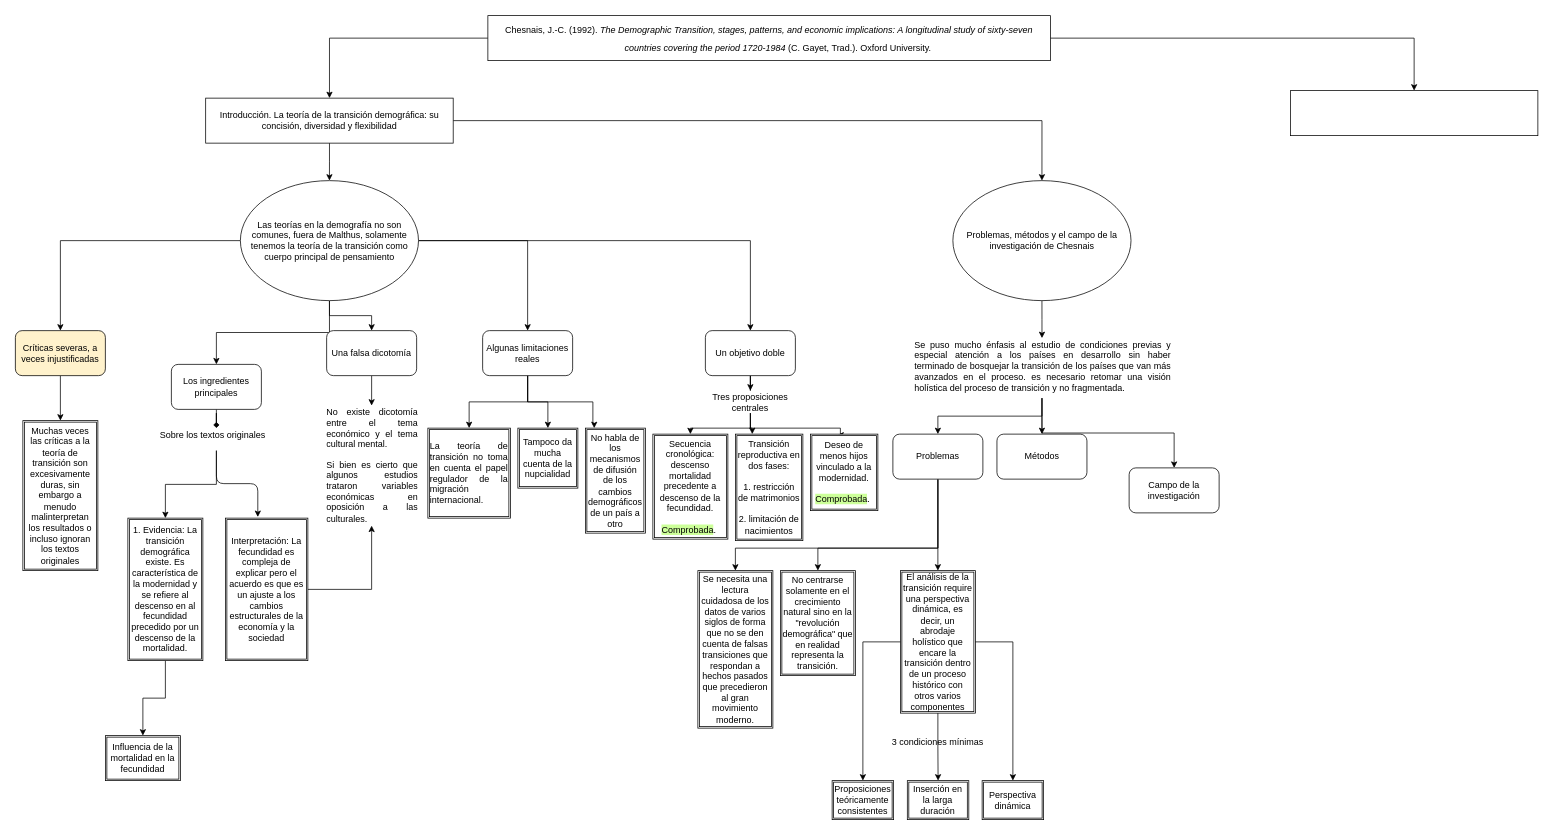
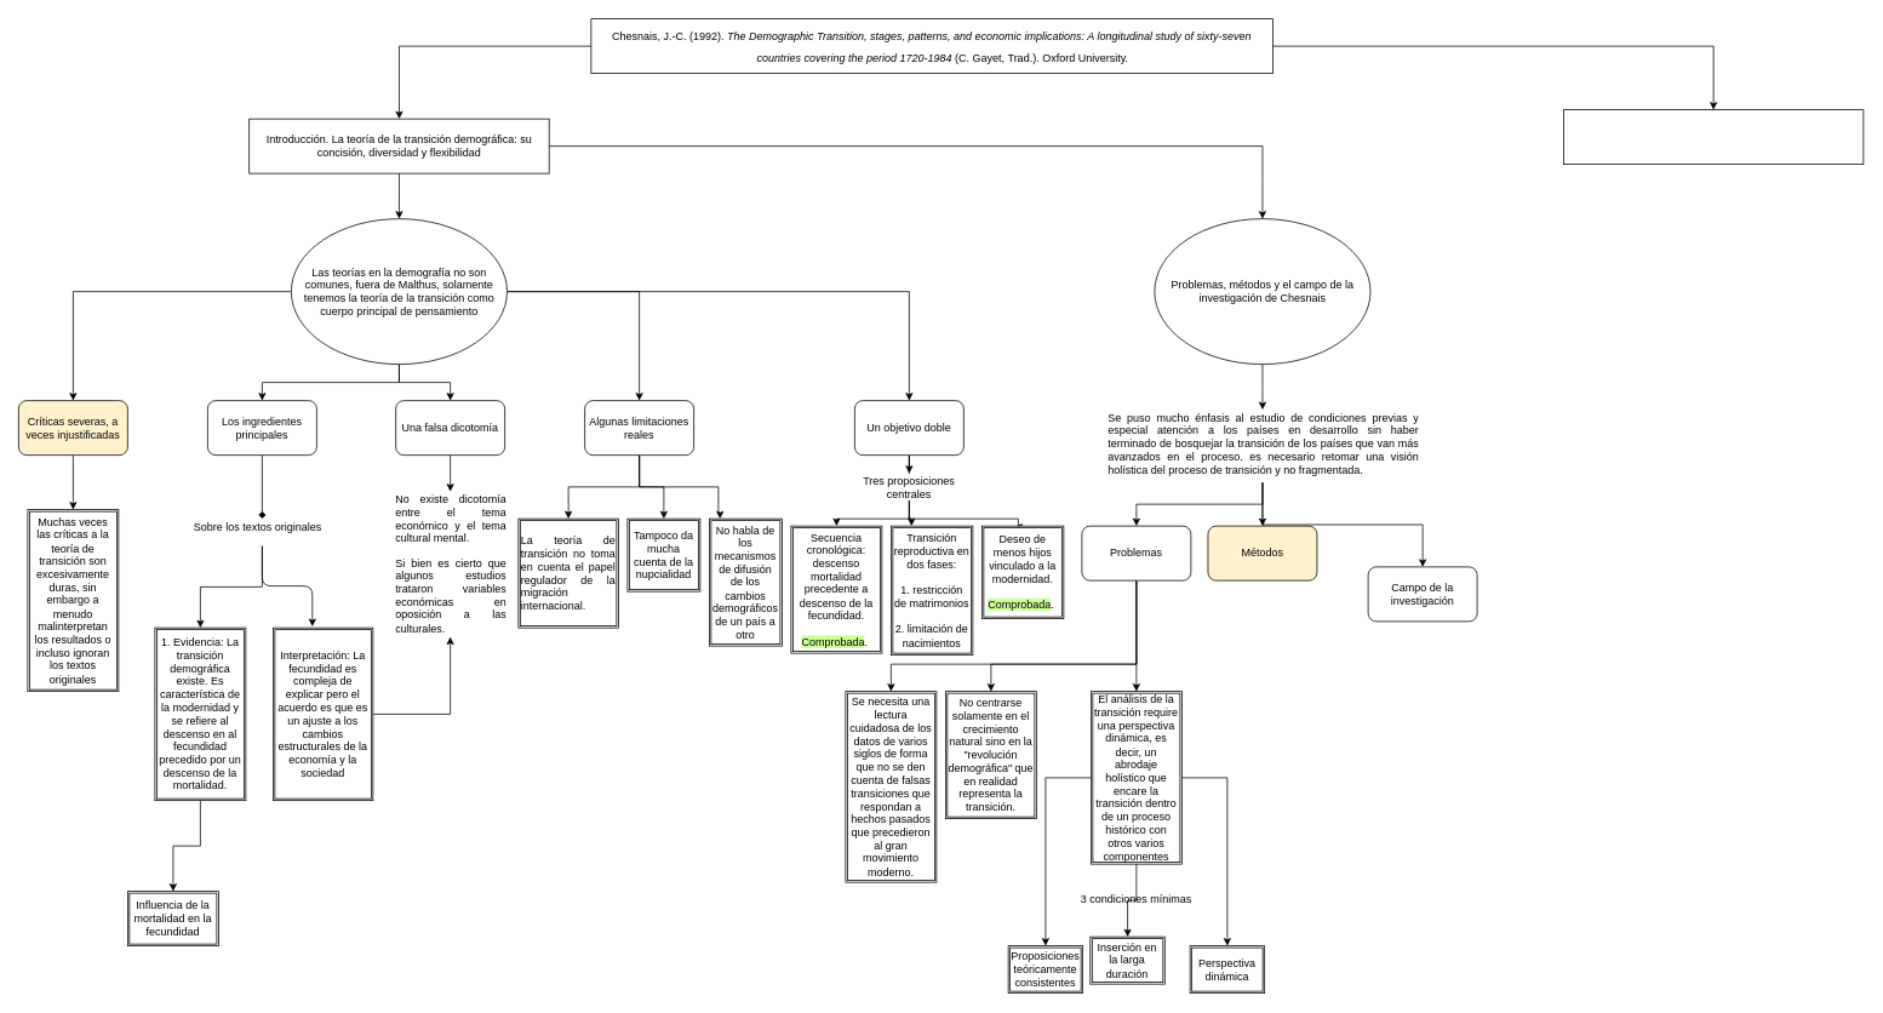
- <mxCell id="18" value="Los ingredientes principales" style="rounded=1;whiteSpace=wrap;html=1;" parent="1" vertex="1"><mxGeometry x="228" y="485" width="120" height="60" as="geometry" /></mxCell>
+ <mxCell id="18" value="Los ingredientes principales" style="rounded=1;whiteSpace=wrap;html=1;" parent="1" vertex="1"><mxGeometry x="228" y="440" width="120" height="60" as="geometry" /></mxCell>
- <mxCell id="55" value="Métodos" style="rounded=1;whiteSpace=wrap;html=1;" vertex="1" parent="1"><mxGeometry x="1328.75" y="578" width="120" height="60" as="geometry" /></mxCell>
+ <mxCell id="55" value="Métodos" style="rounded=1;whiteSpace=wrap;html=1;fillColor=#fff2cc;" vertex="1" parent="1"><mxGeometry x="1328.75" y="578" width="120" height="60" as="geometry" /></mxCell>
- <mxCell id="64" value="Inserción en la larga duración" style="shape=ext;double=1;whiteSpace=wrap;html=1;align=center;" vertex="1" parent="59"><mxGeometry x="100.25" y="280" width="82" height="52" as="geometry" /></mxCell>
+ <mxCell id="64" value="Inserción en la larga duración" style="shape=ext;double=1;whiteSpace=wrap;html=1;align=center;" vertex="1" parent="59"><mxGeometry x="90.25" y="270" width="82" height="52" as="geometry" /></mxCell>
